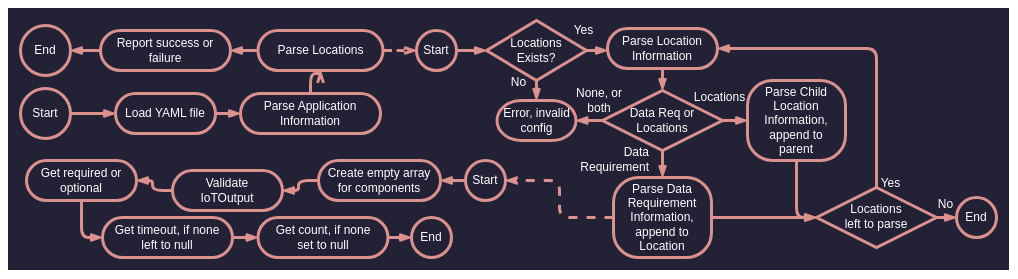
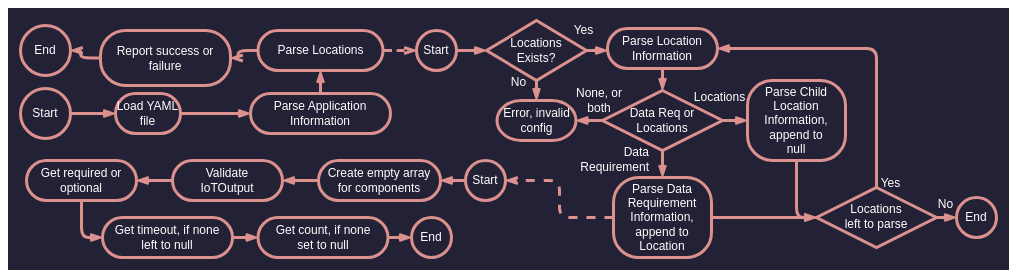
- <mxCell id="40" value="Report success or failure" style="rounded=1;whiteSpace=wrap;html=1;absoluteArcSize=1;arcSize=50;strokeWidth=3;strokeColor=#DB918D;fontFamily=Helvetica;fontSize=12;fontColor=#FFFFFF;fillColor=none;fontStyle=0;labelBackgroundColor=none;container=0;" parent="32" vertex="1"><mxGeometry x="80" y="5" width="130" height="40" as="geometry" /></mxCell>
+ <mxCell id="40" value="Report success or failure" style="rounded=1;whiteSpace=wrap;html=1;absoluteArcSize=1;arcSize=50;strokeWidth=3;strokeColor=#DB918D;fontFamily=Helvetica;fontSize=12;fontColor=#FFFFFF;fillColor=none;fontStyle=0;labelBackgroundColor=none;container=0;" parent="32" vertex="1"><mxGeometry x="80" y="5" width="130" height="55" as="geometry" /></mxCell>
- <mxCell id="38" value="Load YAML file" style="rounded=1;whiteSpace=wrap;html=1;absoluteArcSize=1;arcSize=50;strokeWidth=3;strokeColor=#DB918D;fontFamily=Helvetica;fontSize=12;fontColor=#FFFFFF;fillColor=none;fontStyle=0;labelBackgroundColor=none;container=0;" parent="32" vertex="1"><mxGeometry x="95" y="68" width="100" height="40" as="geometry" /></mxCell>
+ <mxCell id="38" value="Load YAML file" style="rounded=1;whiteSpace=wrap;html=1;absoluteArcSize=1;arcSize=50;strokeWidth=3;strokeColor=#DB918D;fontFamily=Helvetica;fontSize=12;fontColor=#FFFFFF;fillColor=none;fontStyle=0;labelBackgroundColor=none;container=0;" parent="32" vertex="1"><mxGeometry x="95" y="68" width="65" height="40" as="geometry" /></mxCell>
- <mxCell id="36" value="Parse Application Information" style="rounded=1;whiteSpace=wrap;html=1;absoluteArcSize=1;arcSize=50;strokeWidth=3;strokeColor=#DB918D;fontFamily=Helvetica;fontSize=12;fontColor=#FFFFFF;fillColor=none;fontStyle=0;labelBackgroundColor=none;container=0;" parent="32" vertex="1"><mxGeometry x="220" y="68" width="140" height="40" as="geometry" /></mxCell>
+ <mxCell id="36" value="Parse Application Information" style="rounded=1;whiteSpace=wrap;html=1;absoluteArcSize=1;arcSize=50;strokeWidth=3;strokeColor=#DB918D;fontFamily=Helvetica;fontSize=12;fontColor=#FFFFFF;fillColor=none;fontStyle=0;labelBackgroundColor=none;container=0;" parent="32" vertex="1"><mxGeometry x="230" y="68" width="140" height="40" as="geometry" /></mxCell>
- <mxCell id="10" value="Parse Child Location&lt;br&gt;Information,&lt;br&gt;append to &lt;br&gt;parent" style="rounded=1;whiteSpace=wrap;html=1;absoluteArcSize=1;arcSize=50;strokeWidth=3;strokeColor=#DB918D;fontFamily=Helvetica;fontSize=12;fontColor=#FFFFFF;fillColor=none;fontStyle=0;labelBackgroundColor=none;container=0;" vertex="1" parent="2"><mxGeometry x="727" y="60" width="98" height="80" as="geometry" /></mxCell>
+ <mxCell id="10" value="Parse Child Location&lt;br&gt;Information,&lt;br&gt;append to &lt;br&gt;null" style="rounded=1;whiteSpace=wrap;html=1;absoluteArcSize=1;arcSize=50;strokeWidth=3;strokeColor=#DB918D;fontFamily=Helvetica;fontSize=12;fontColor=#FFFFFF;fillColor=none;fontStyle=0;labelBackgroundColor=none;container=0;" vertex="1" parent="2"><mxGeometry x="727" y="60" width="98" height="80" as="geometry" /></mxCell>
- <mxCell id="50" value="Validate &lt;br&gt;IoTOutput" style="rounded=1;whiteSpace=wrap;html=1;absoluteArcSize=1;arcSize=50;strokeWidth=3;strokeColor=#DB918D;fontFamily=Helvetica;fontSize=12;fontColor=#FFFFFF;fillColor=none;fontStyle=0;labelBackgroundColor=none;container=0;flipV=0;flipH=1;" vertex="1" parent="44"><mxGeometry x="146" y="10" width="110" height="40" as="geometry" /></mxCell>
+ <mxCell id="50" value="Validate &lt;br&gt;IoTOutput" style="rounded=1;whiteSpace=wrap;html=1;absoluteArcSize=1;arcSize=50;strokeWidth=3;strokeColor=#DB918D;fontFamily=Helvetica;fontSize=12;fontColor=#FFFFFF;fillColor=none;fontStyle=0;labelBackgroundColor=none;container=0;flipV=0;flipH=1;" vertex="1" parent="44"><mxGeometry x="146" width="110" height="40" as="geometry" /></mxCell>
